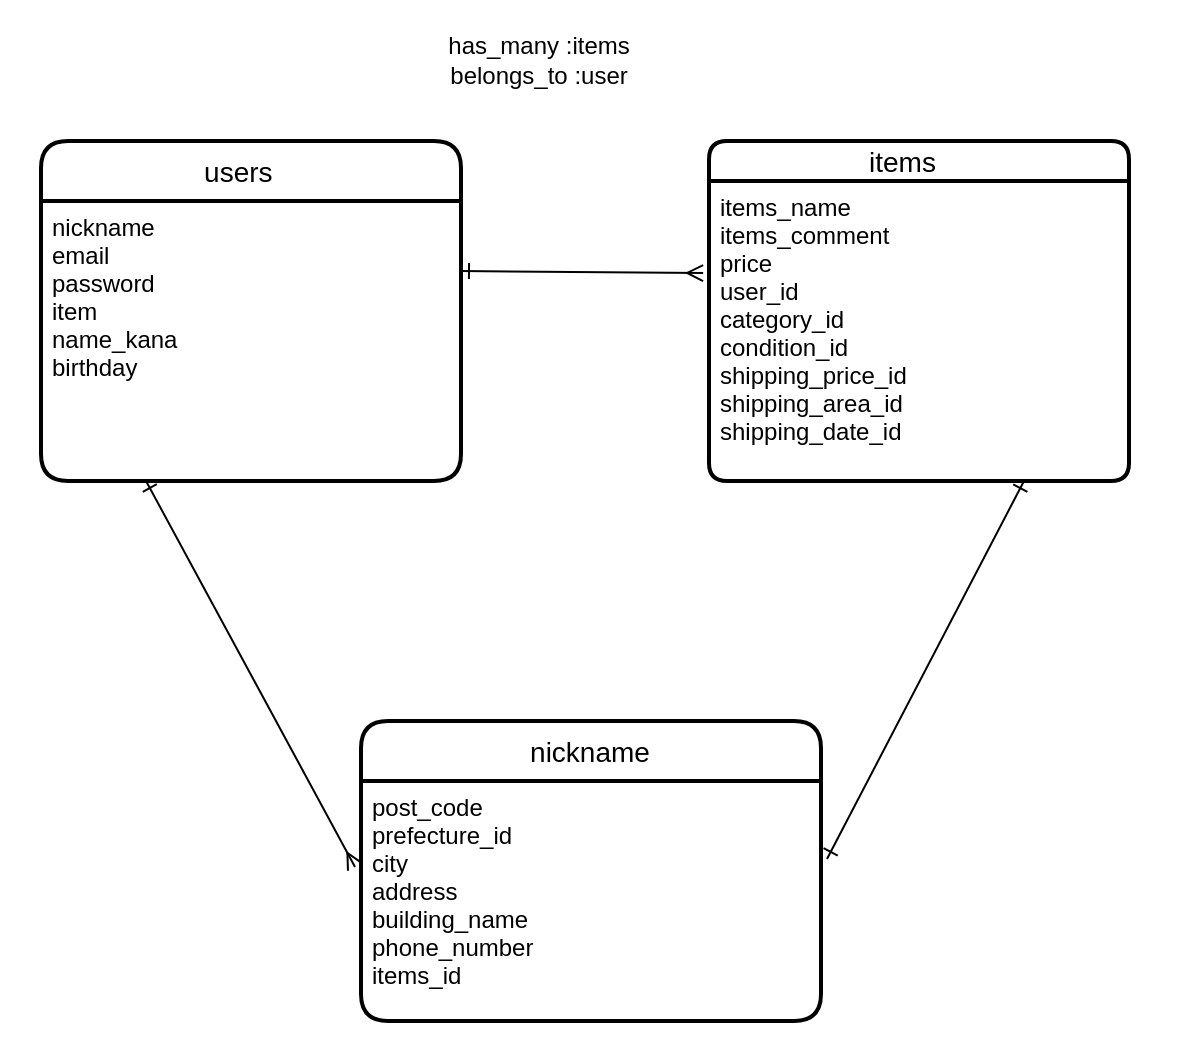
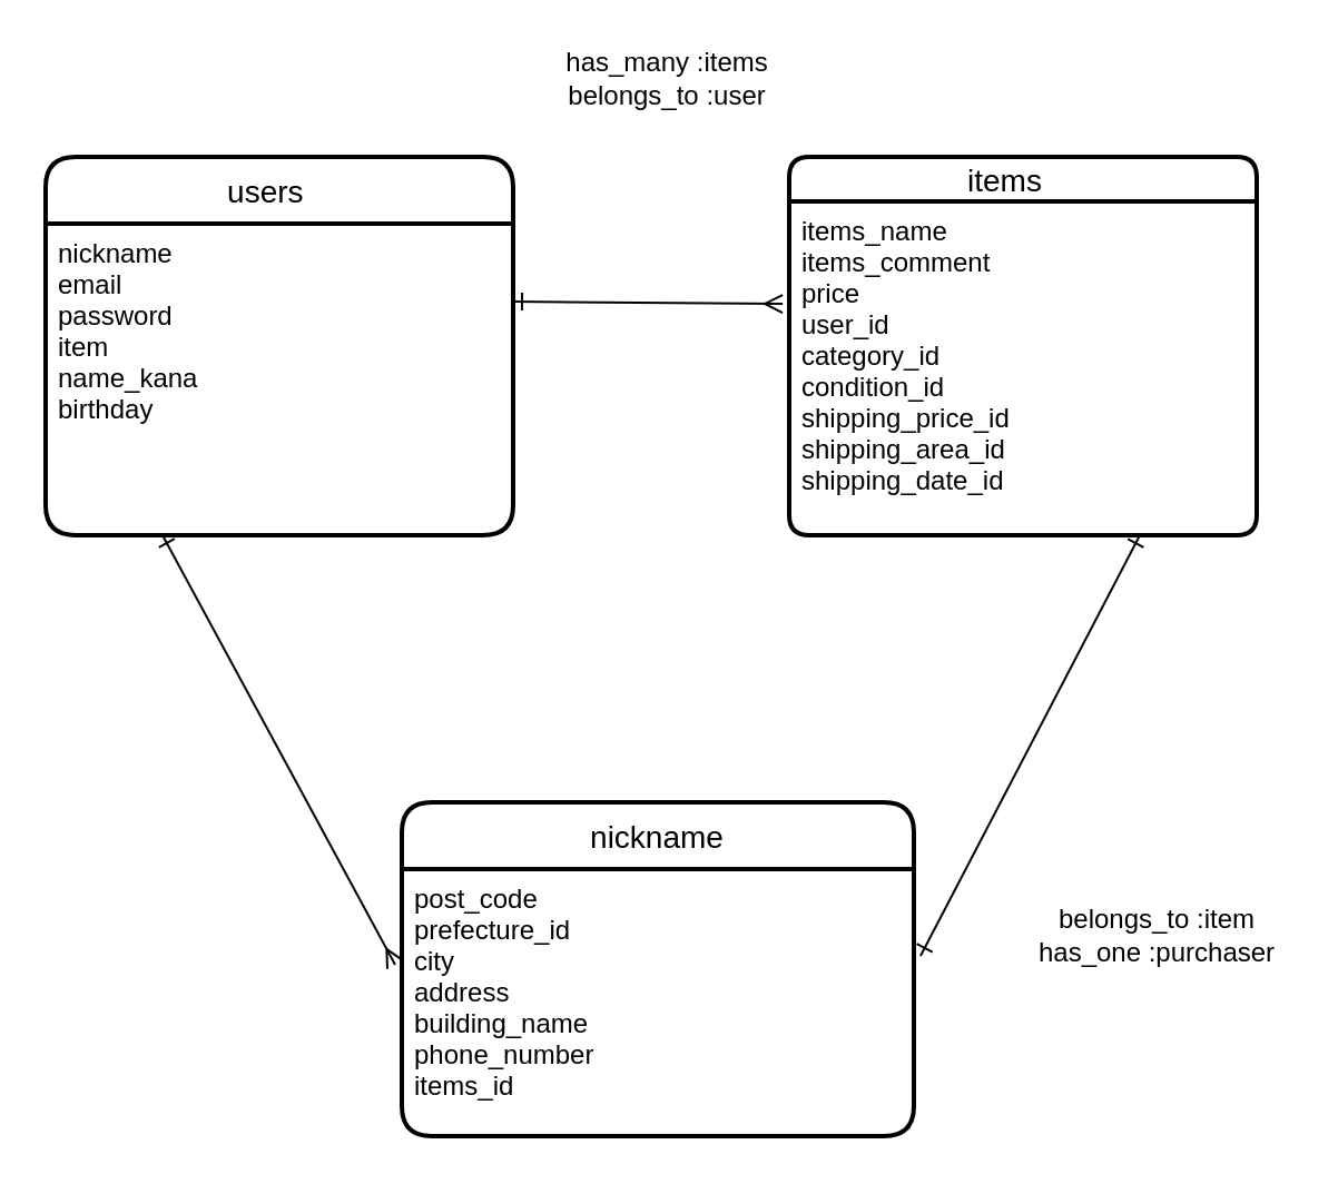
- <mxCell id="11" value="has_many :items&lt;br&gt;belongs_to :user" style="text;html=1;resizable=0;autosize=1;align=center;verticalAlign=middle;points=[];fillColor=none;strokeColor=none;rounded=0;" vertex="1" parent="1"><mxGeometry x="214" y="15" width="110" height="30" as="geometry" /></mxCell>
+ <mxCell id="11" value="has_many :items&lt;br&gt;belongs_to :user" style="text;html=1;resizable=0;autosize=1;align=center;verticalAlign=middle;points=[];fillColor=none;strokeColor=none;rounded=0;" vertex="1" parent="1"><mxGeometry x="244" y="20" width="110" height="30" as="geometry" /></mxCell>
+ <mxCell id="12" value="belongs_to :item&lt;br&gt;has_one :purchaser" style="text;html=1;align=center;verticalAlign=middle;resizable=0;points=[];autosize=1;strokeColor=none;fillColor=none;" vertex="1" parent="1"><mxGeometry x="459" y="405" width="120" height="30" as="geometry" /></mxCell>
